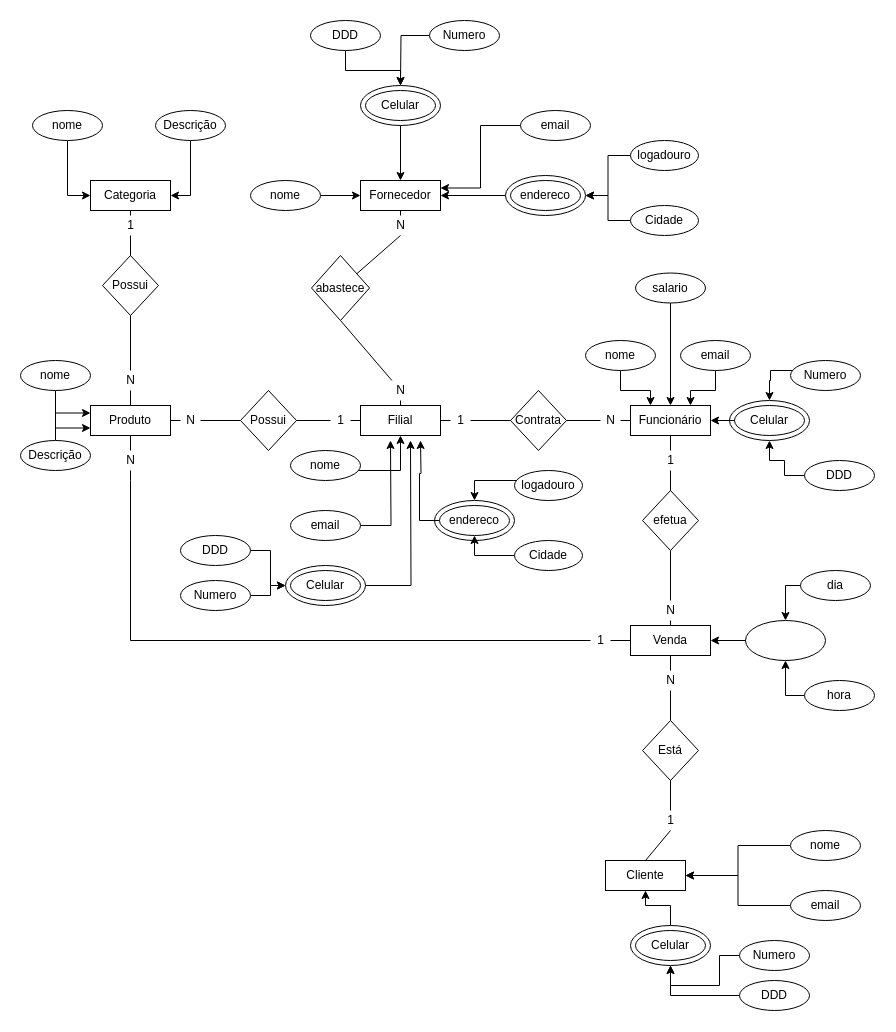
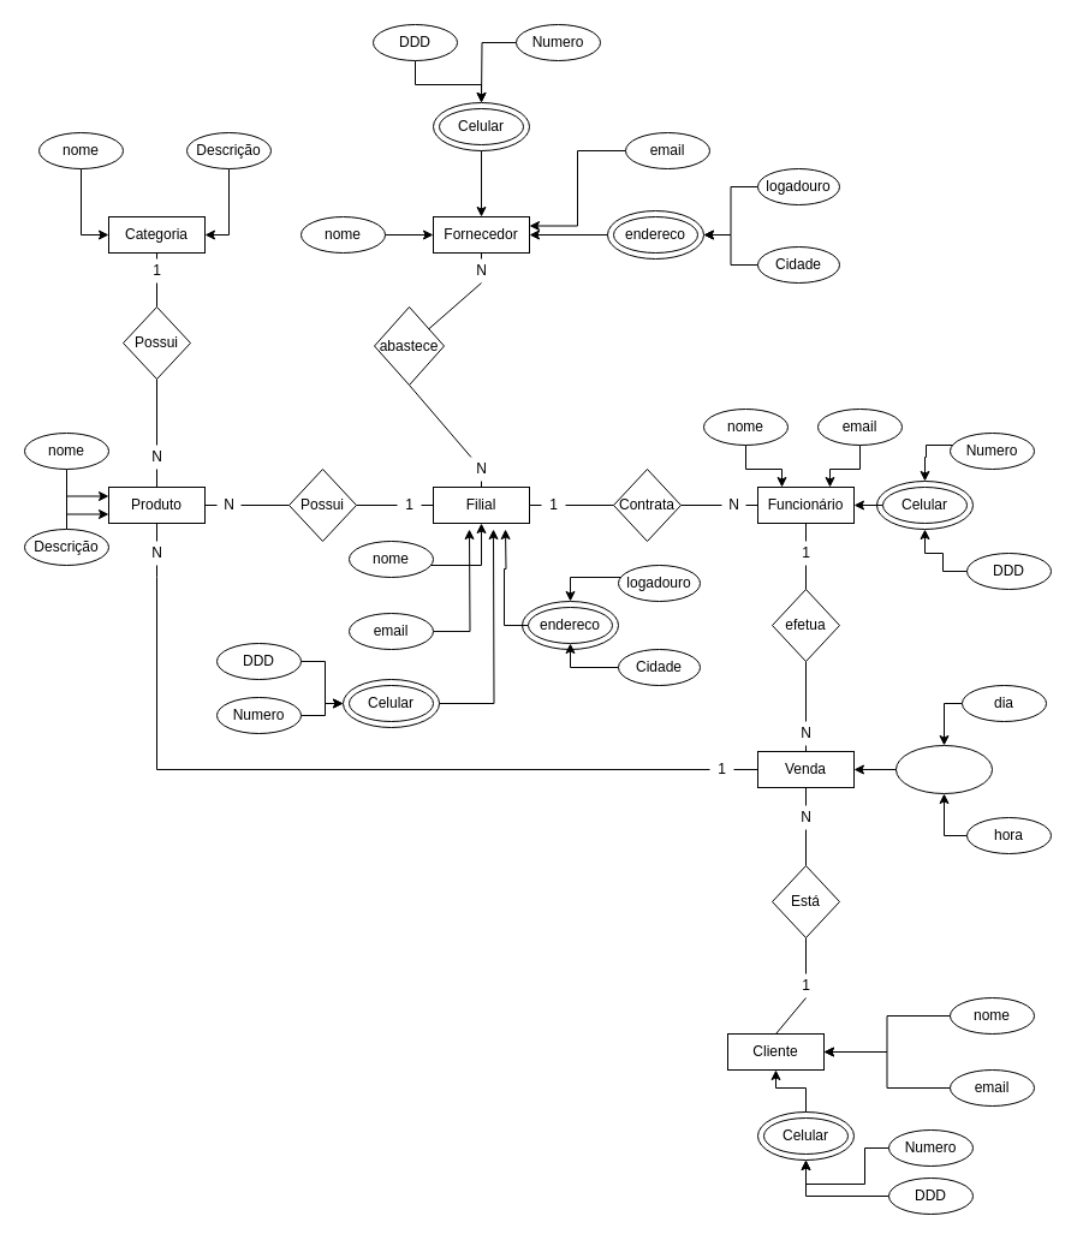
- <mxCell id="94" value="salario" style="ellipse;whiteSpace=wrap;html=1;" vertex="1" parent="1"><mxGeometry x="635" y="272.5" width="70" height="30" as="geometry" /></mxCell>
- <mxCell id="93" style="edgeStyle=orthogonalEdgeStyle;rounded=0;orthogonalLoop=1;jettySize=auto;html=1;entryX=0.5;entryY=0;entryDx=0;entryDy=0;" edge="1" parent="1" source="94" target="3"><mxGeometry relative="1" as="geometry" /></mxCell>
